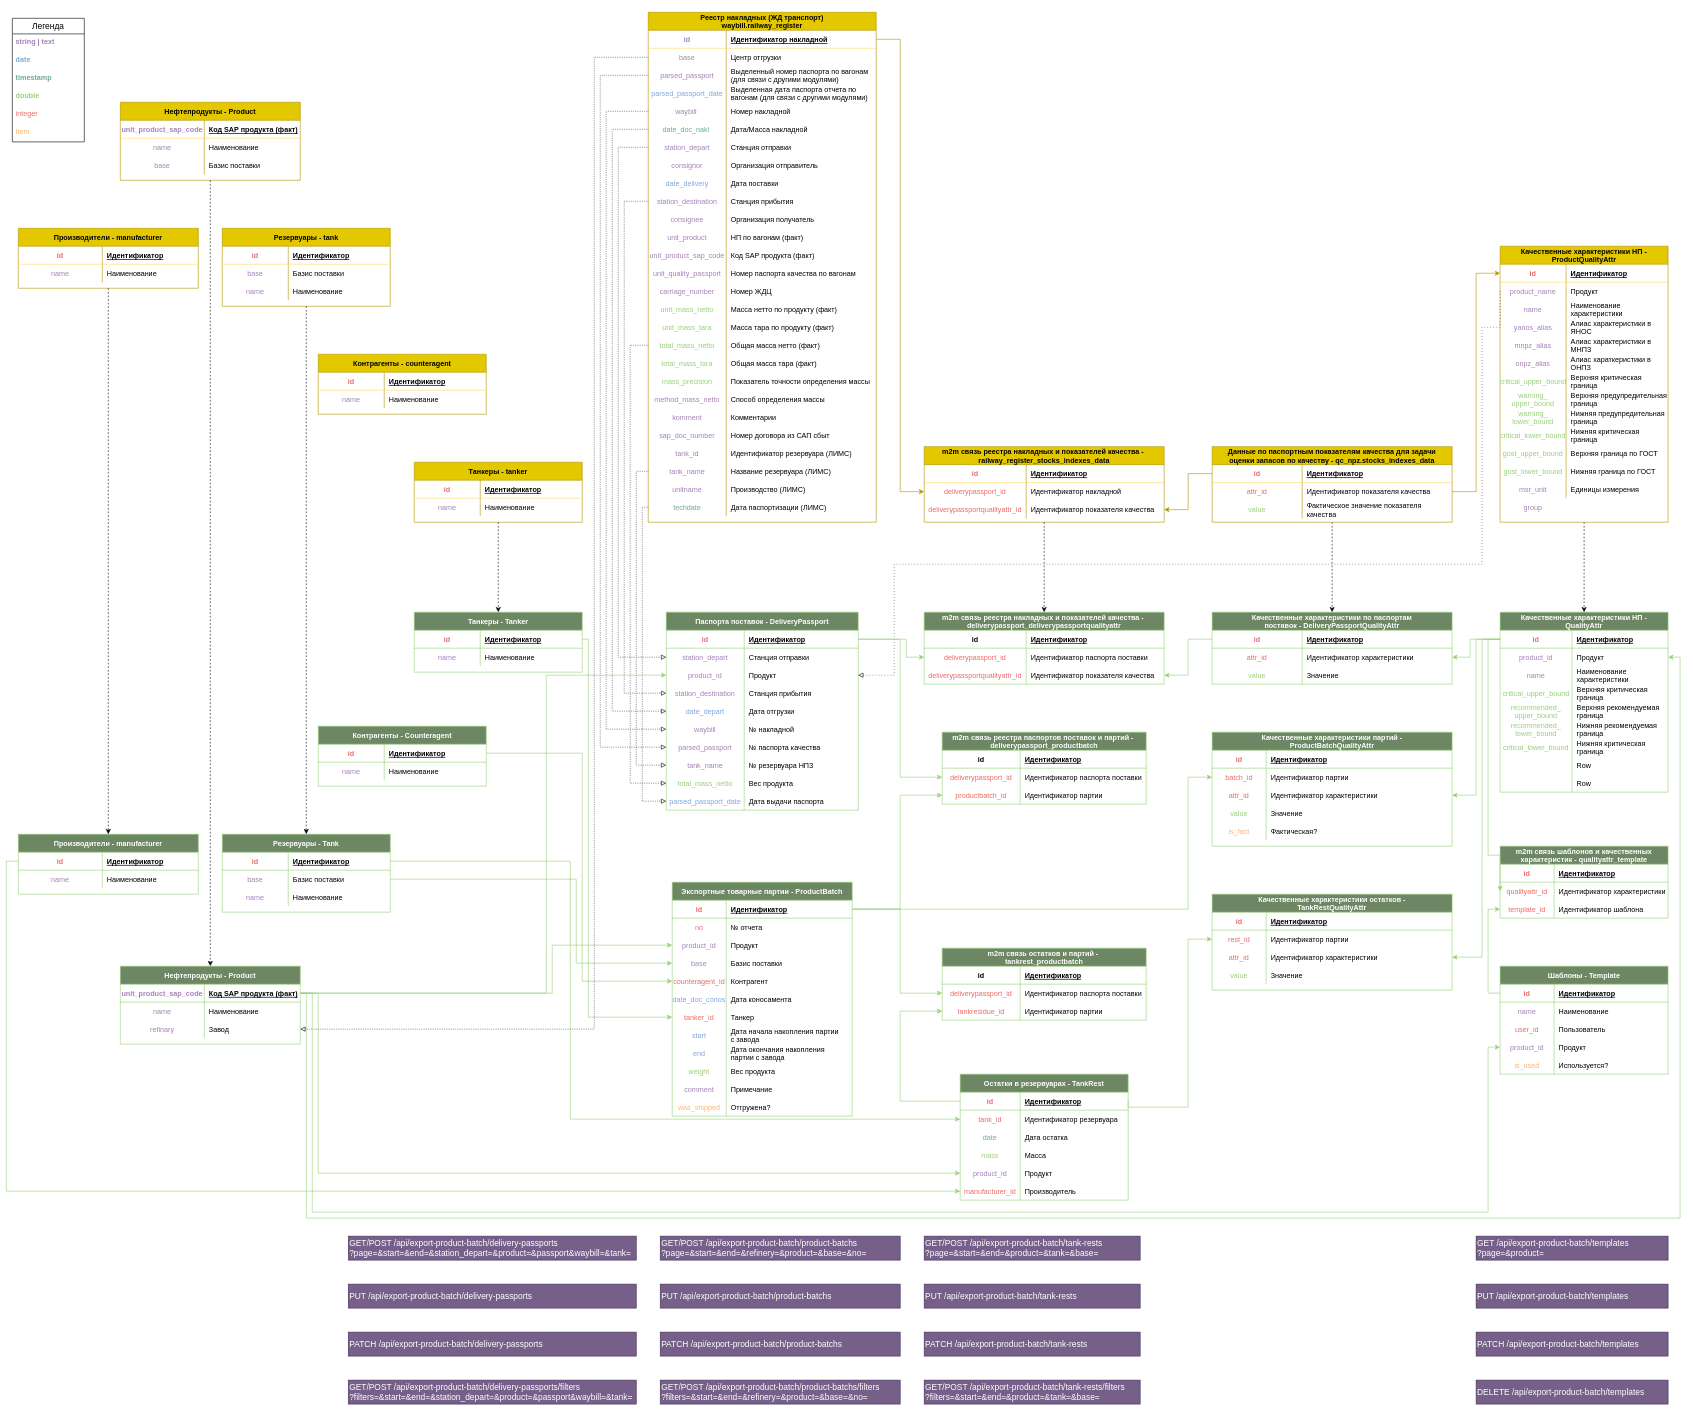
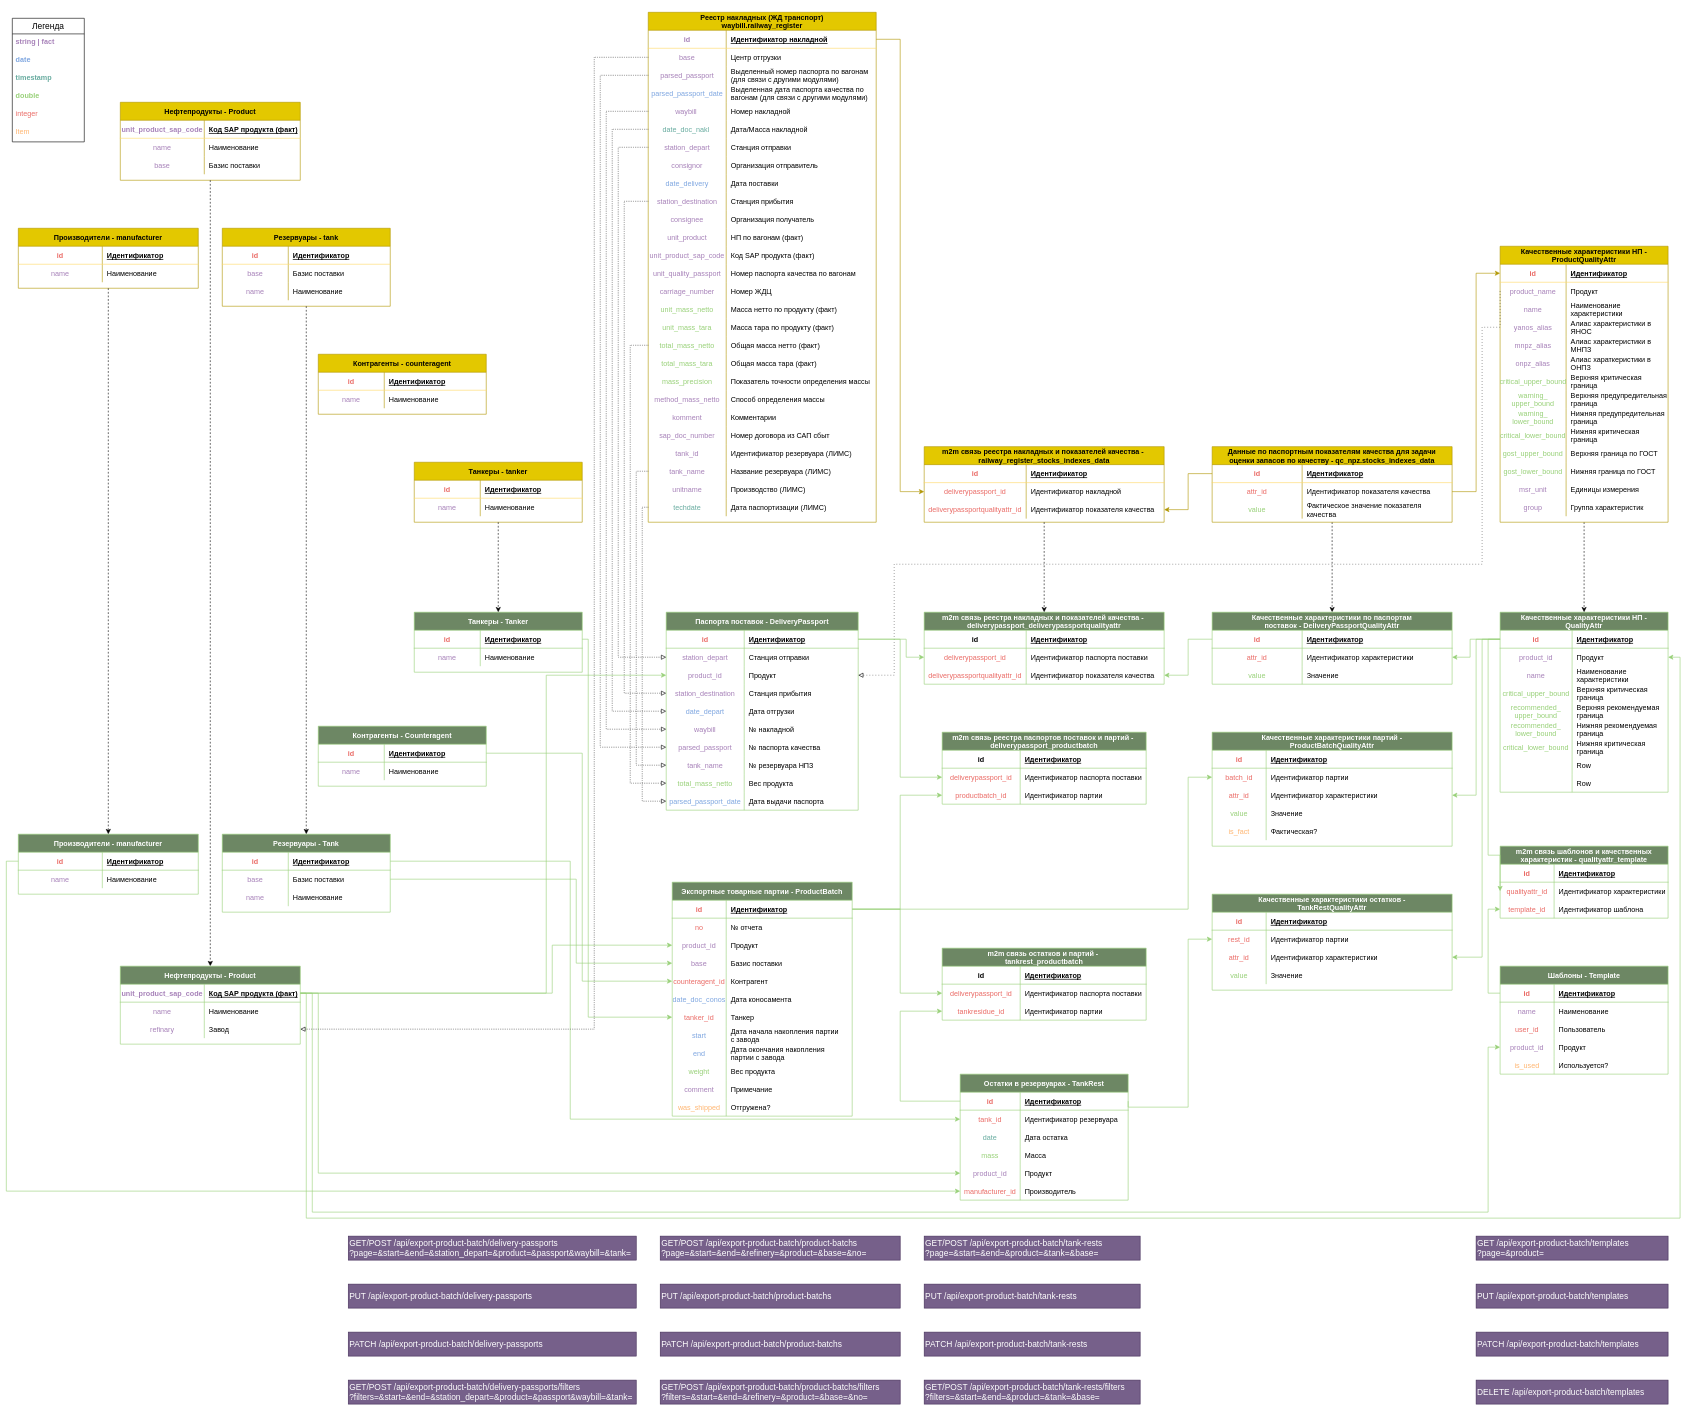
- <mxCell id="85" value="string | text" style="text;strokeColor=none;fillColor=none;spacingLeft=4;spacingRight=4;overflow=hidden;rotatable=0;points=[[0,0.5],[1,0.5]];portConstraint=eastwest;fontSize=12;fontColor=#A680B8;fontStyle=1" parent="84" vertex="1"><mxGeometry y="26" width="120" height="30" as="geometry" /></mxCell>
+ <mxCell id="85" value="string | fact" style="text;strokeColor=none;fillColor=none;spacingLeft=4;spacingRight=4;overflow=hidden;rotatable=0;points=[[0,0.5],[1,0.5]];portConstraint=eastwest;fontSize=12;fontColor=#A680B8;fontStyle=1" parent="84" vertex="1"><mxGeometry y="26" width="120" height="30" as="geometry" /></mxCell>
- <mxCell id="14" value="Выделенная дата паспорта отчета по &#10;вагонам (для связи с другими модулями)" style="shape=partialRectangle;connectable=0;fillColor=none;top=0;left=0;bottom=0;right=0;align=left;spacingLeft=6;overflow=hidden;fontStyle=0;" parent="12" vertex="1"><mxGeometry x="130" width="250" height="30" as="geometry" /></mxCell>
+ <mxCell id="14" value="Выделенная дата паспорта качества по &#10;вагонам (для связи с другими модулями)" style="shape=partialRectangle;connectable=0;fillColor=none;top=0;left=0;bottom=0;right=0;align=left;spacingLeft=6;overflow=hidden;fontStyle=0;" parent="12" vertex="1"><mxGeometry x="130" width="250" height="30" as="geometry" /></mxCell>
+ <mxCell id="228" value="Группа характеристик" style="shape=partialRectangle;connectable=0;fillColor=none;top=0;left=0;bottom=0;right=0;align=left;spacingLeft=6;overflow=hidden;" parent="226" vertex="1"><mxGeometry x="110" width="170" height="30" as="geometry" /></mxCell>
